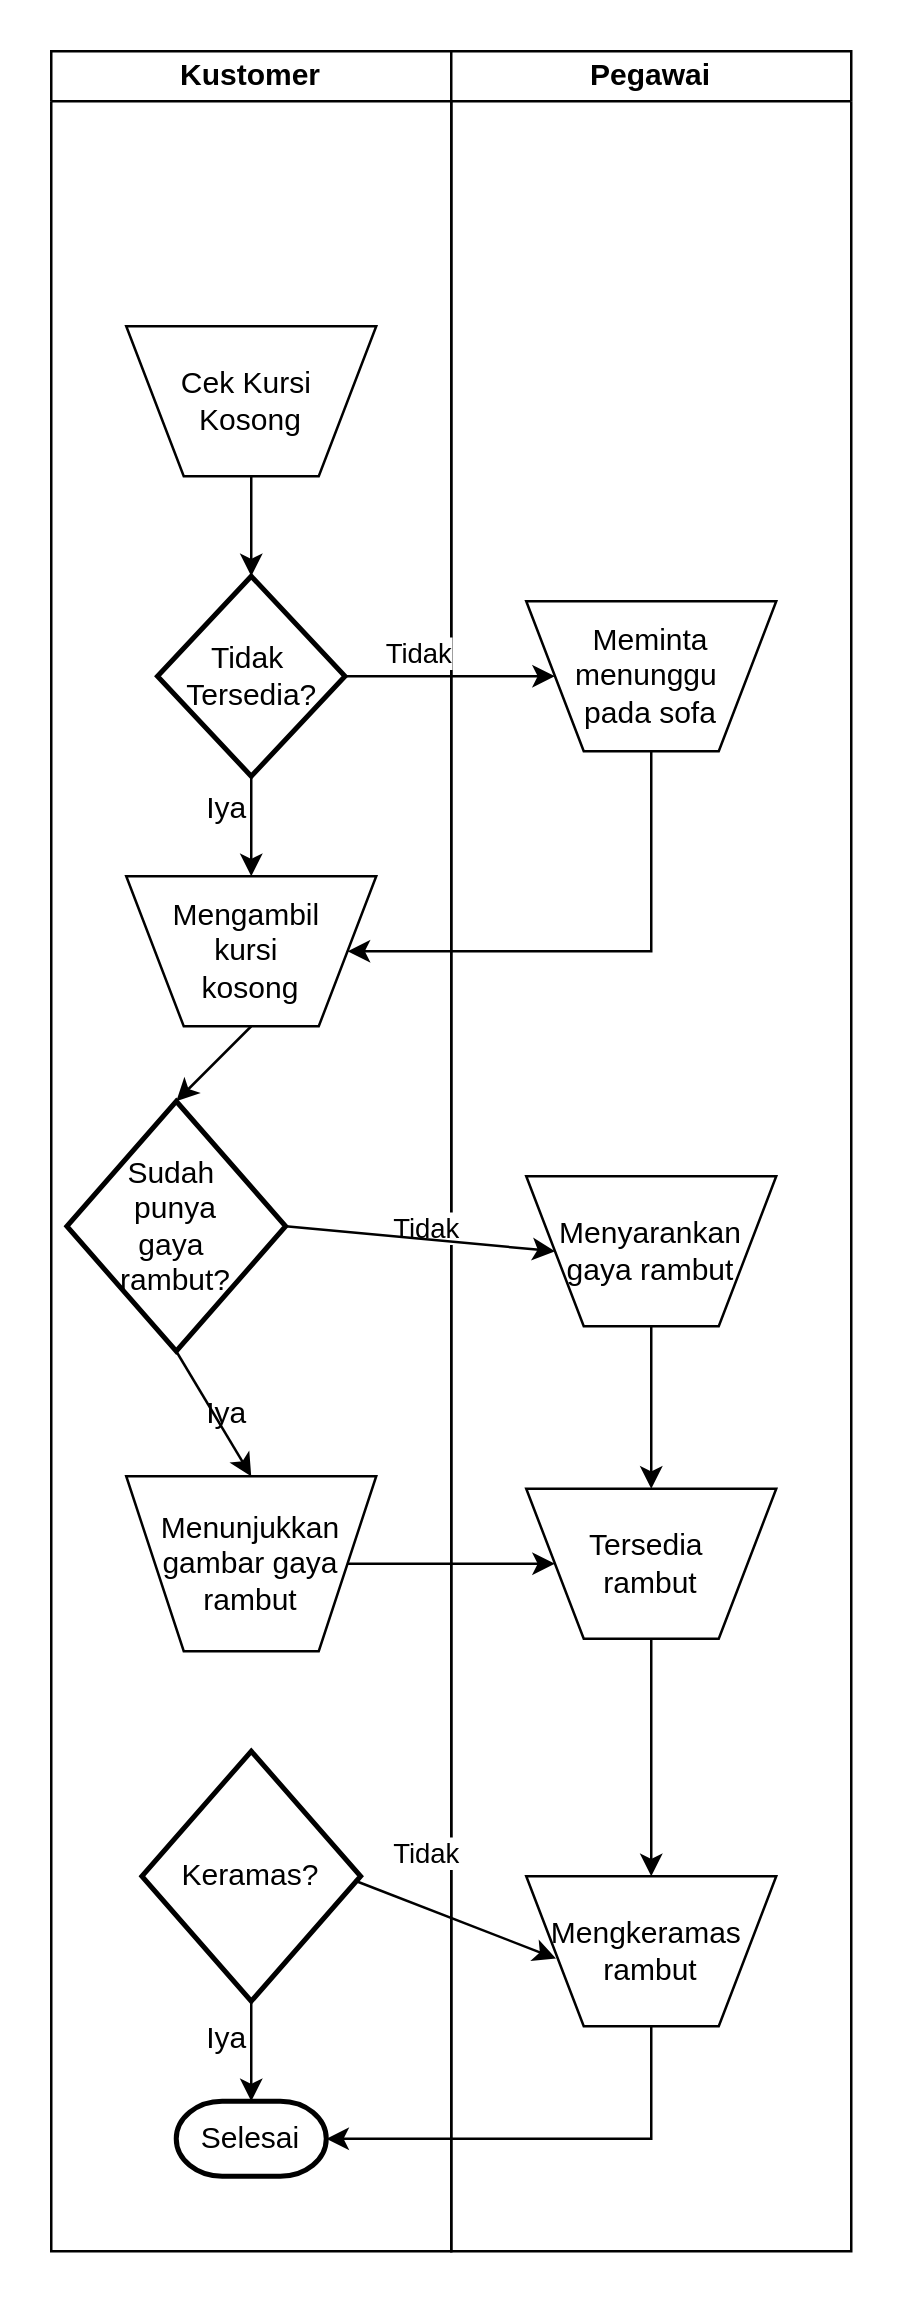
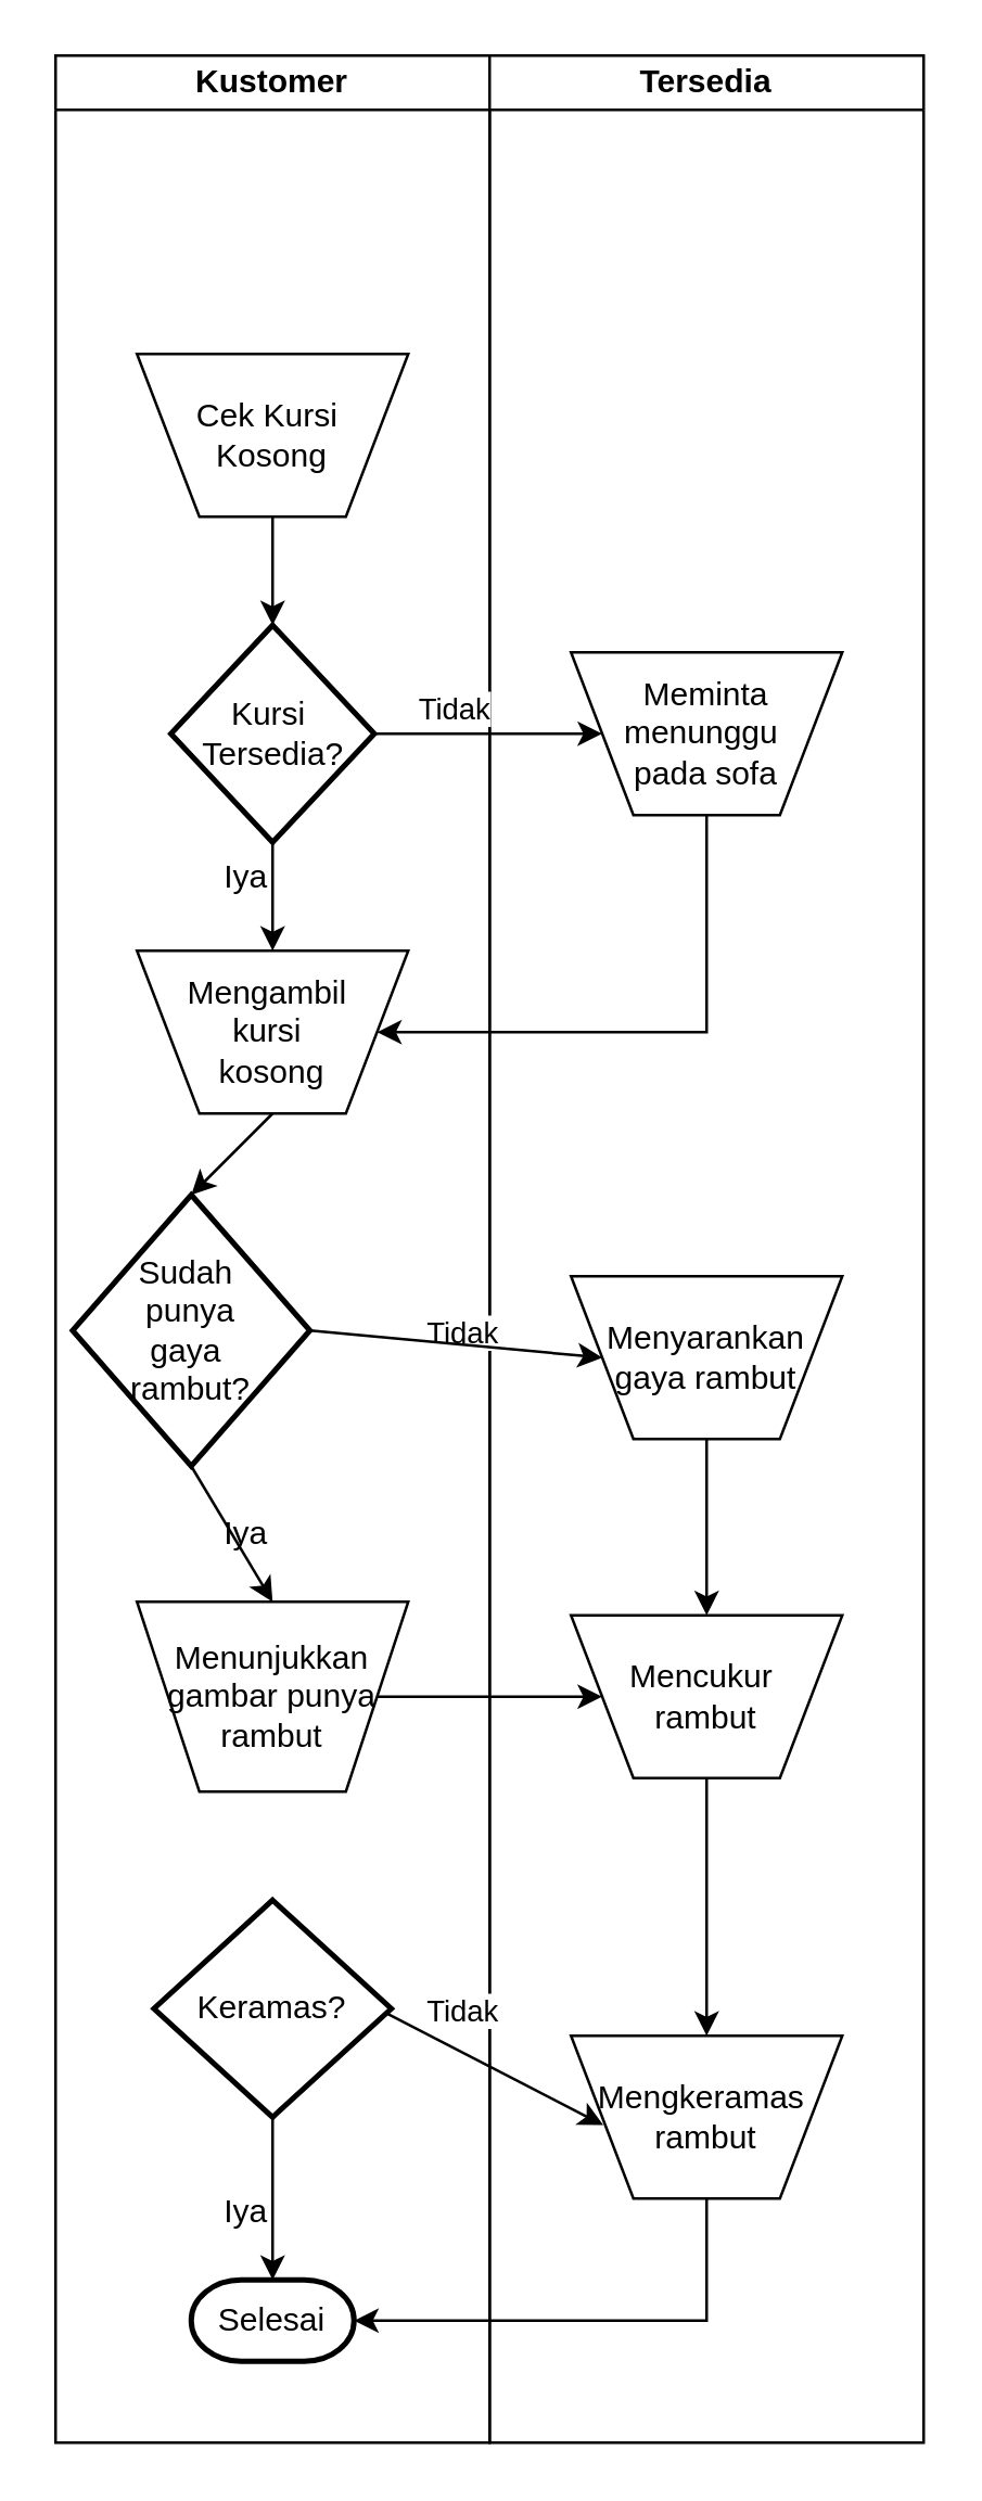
- <mxCell id="8" value="Pegawai" style="swimlane;startSize=20;whiteSpace=wrap;html=1;" vertex="1" parent="1"><mxGeometry x="180" y="20" width="160" height="880" as="geometry" /></mxCell>
+ <mxCell id="8" value="Tersedia" style="swimlane;startSize=20;whiteSpace=wrap;html=1;" vertex="1" parent="1"><mxGeometry x="180" y="20" width="160" height="880" as="geometry" /></mxCell>
- <mxCell id="4" value="Tidak&amp;nbsp;&lt;div&gt;Tersedia?&lt;/div&gt;" style="strokeWidth=2;html=1;shape=mxgraph.flowchart.decision;whiteSpace=wrap;" vertex="1" parent="2"><mxGeometry x="42.5" y="210" width="75" height="80" as="geometry" /></mxCell>
+ <mxCell id="4" value="Kursi&amp;nbsp;&lt;div&gt;Tersedia?&lt;/div&gt;" style="strokeWidth=2;html=1;shape=mxgraph.flowchart.decision;whiteSpace=wrap;" vertex="1" parent="2"><mxGeometry x="42.5" y="210" width="75" height="80" as="geometry" /></mxCell>
- <mxCell id="17" value="&lt;div&gt;&lt;span style=&quot;background-color: transparent; color: light-dark(rgb(0, 0, 0), rgb(255, 255, 255));&quot;&gt;Menunjukkan gambar gaya rambut&lt;/span&gt;&lt;/div&gt;" style="verticalLabelPosition=middle;verticalAlign=middle;html=1;shape=trapezoid;perimeter=trapezoidPerimeter;whiteSpace=wrap;size=0.23;arcSize=10;flipV=1;labelPosition=center;align=center;" vertex="1" parent="1"><mxGeometry x="50" y="590" width="100" height="70" as="geometry" /></mxCell>
+ <mxCell id="17" value="&lt;div&gt;&lt;span style=&quot;background-color: transparent; color: light-dark(rgb(0, 0, 0), rgb(255, 255, 255));&quot;&gt;Menunjukkan gambar punya rambut&lt;/span&gt;&lt;/div&gt;" style="verticalLabelPosition=middle;verticalAlign=middle;html=1;shape=trapezoid;perimeter=trapezoidPerimeter;whiteSpace=wrap;size=0.23;arcSize=10;flipV=1;labelPosition=center;align=center;" vertex="1" parent="1"><mxGeometry x="50" y="590" width="100" height="70" as="geometry" /></mxCell>
- <mxCell id="12" value="Tersedia&amp;nbsp;&lt;div&gt;rambut&lt;/div&gt;" style="verticalLabelPosition=middle;verticalAlign=middle;html=1;shape=trapezoid;perimeter=trapezoidPerimeter;whiteSpace=wrap;size=0.23;arcSize=10;flipV=1;labelPosition=center;align=center;" vertex="1" parent="8"><mxGeometry x="30" y="575" width="100" height="60" as="geometry" /></mxCell>
+ <mxCell id="12" value="Mencukur&amp;nbsp;&lt;div&gt;rambut&lt;/div&gt;" style="verticalLabelPosition=middle;verticalAlign=middle;html=1;shape=trapezoid;perimeter=trapezoidPerimeter;whiteSpace=wrap;size=0.23;arcSize=10;flipV=1;labelPosition=center;align=center;" vertex="1" parent="8"><mxGeometry x="30" y="575" width="100" height="60" as="geometry" /></mxCell>
- <mxCell id="18" value="Keramas?" style="strokeWidth=2;html=1;shape=mxgraph.flowchart.decision;whiteSpace=wrap;" vertex="1" parent="1"><mxGeometry x="56.25" y="700" width="87.5" height="100" as="geometry" /></mxCell>
+ <mxCell id="18" value="Keramas?" style="strokeWidth=2;html=1;shape=mxgraph.flowchart.decision;whiteSpace=wrap;" vertex="1" parent="1"><mxGeometry x="56.25" y="700" width="87.5" height="80" as="geometry" /></mxCell>
